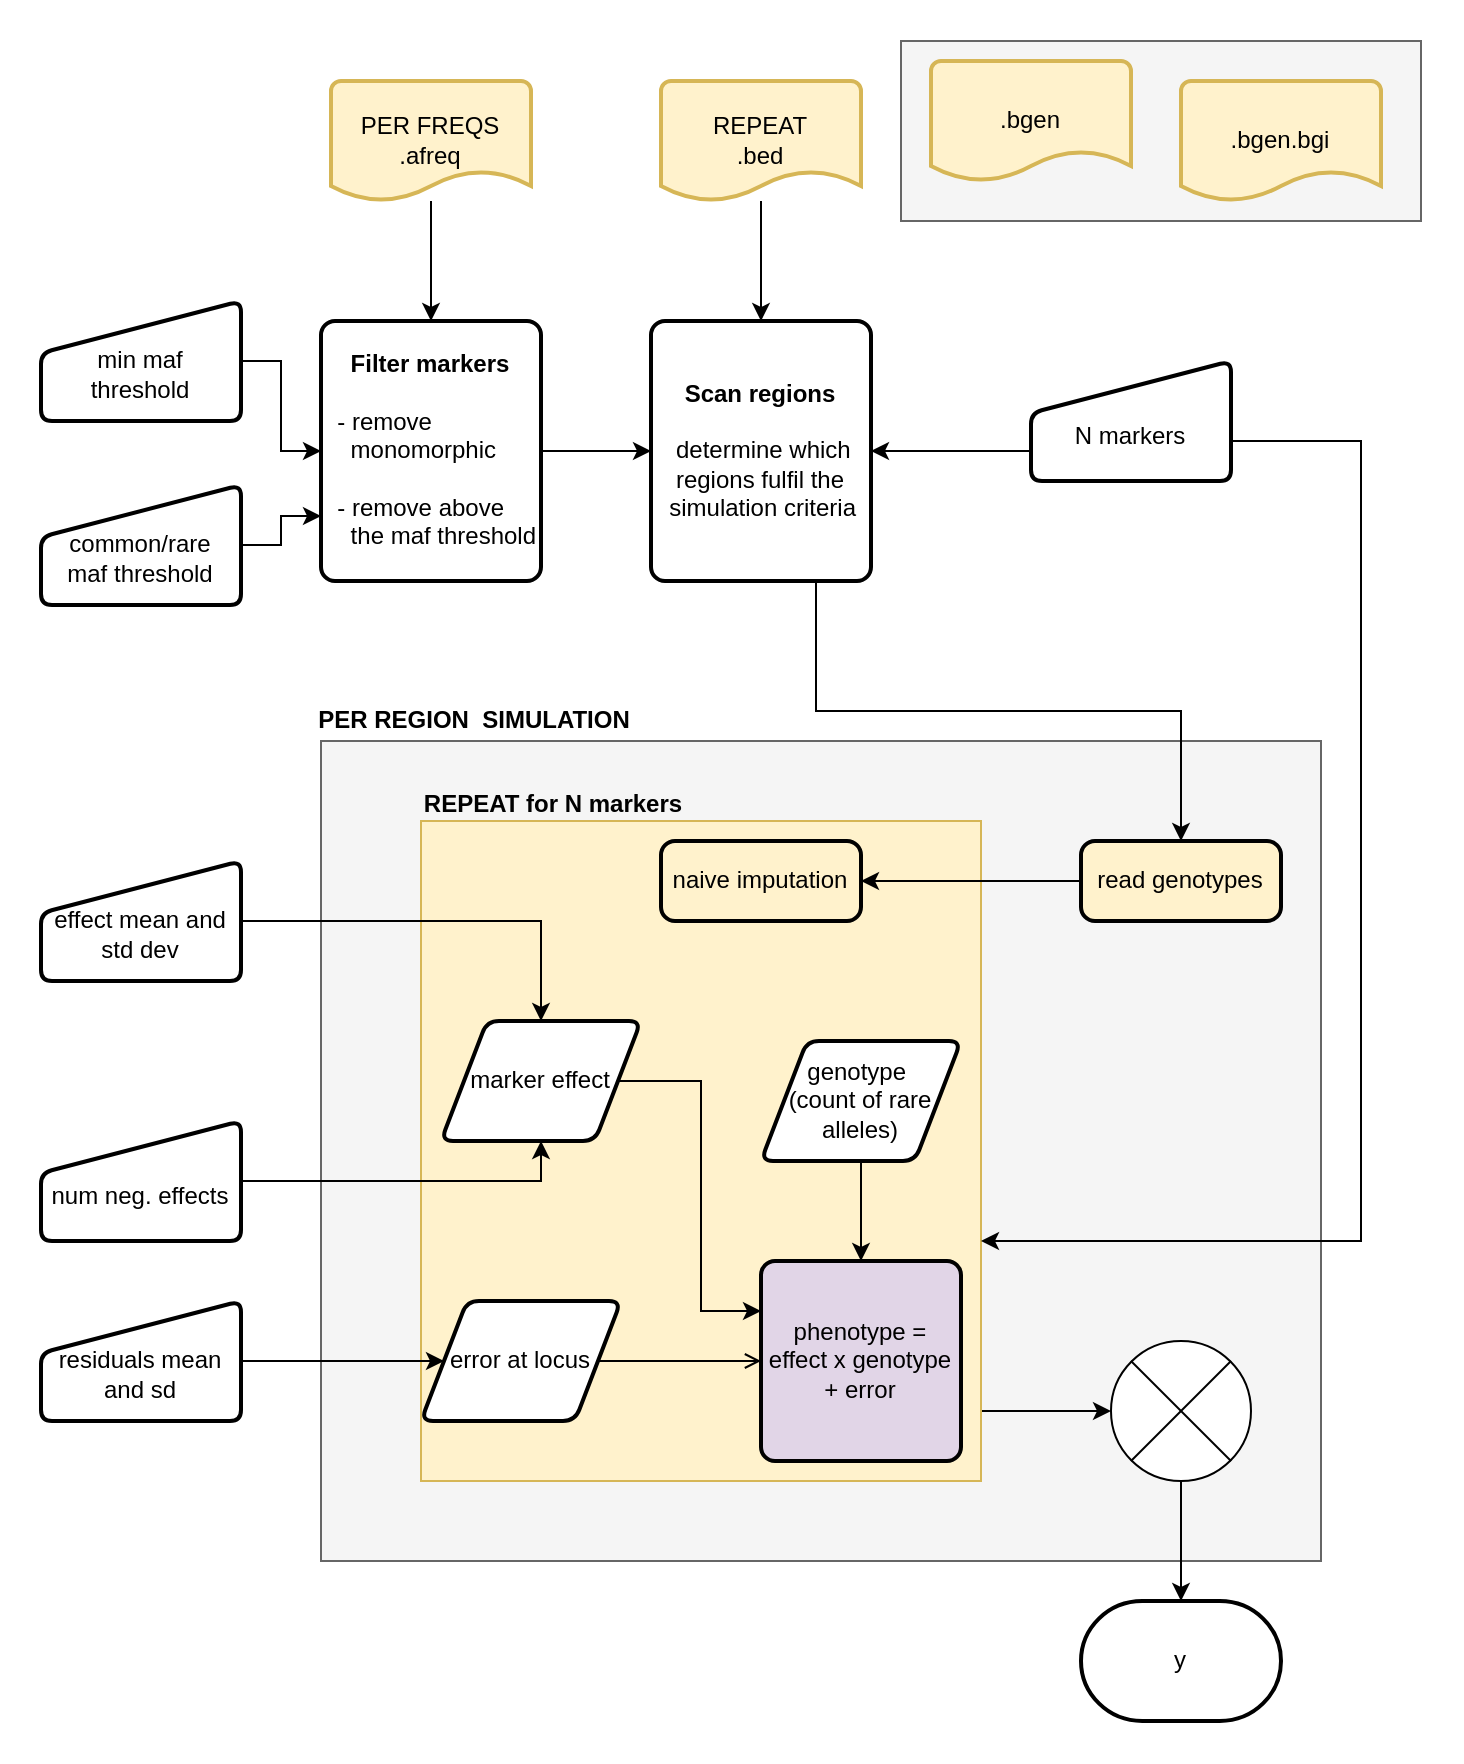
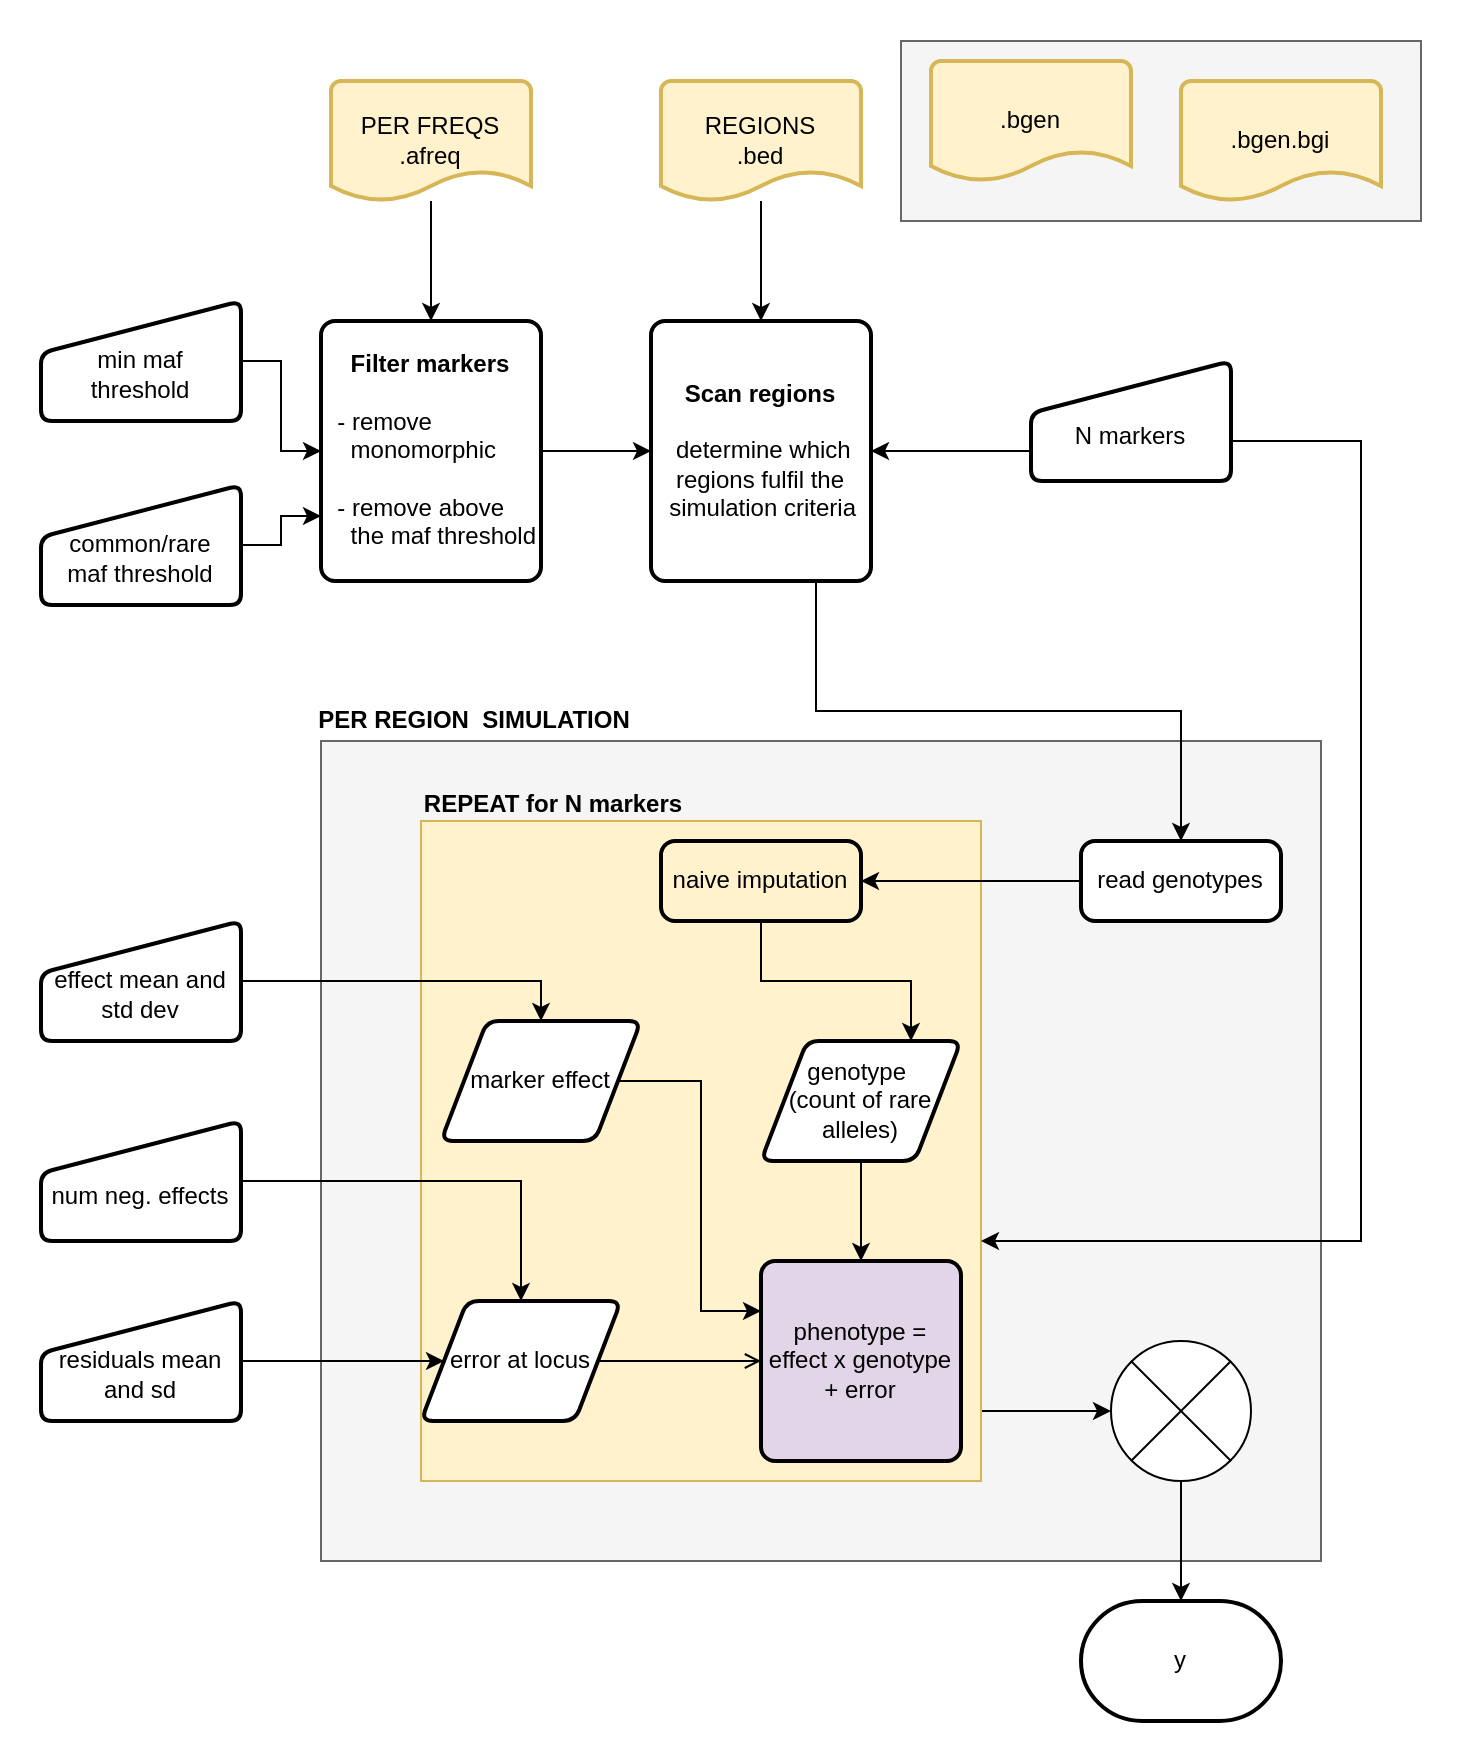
- <mxCell id="11" value="REPEAT&lt;br&gt;.bed" style="strokeWidth=2;html=1;shape=mxgraph.flowchart.document2;whiteSpace=wrap;size=0.25;fillColor=#fff2cc;strokeColor=#d6b656;" vertex="1" parent="1"><mxGeometry x="330" y="40" width="100" height="60" as="geometry" /></mxCell>
+ <mxCell id="11" value="REGIONS&lt;br&gt;.bed" style="strokeWidth=2;html=1;shape=mxgraph.flowchart.document2;whiteSpace=wrap;size=0.25;fillColor=#fff2cc;strokeColor=#d6b656;" vertex="1" parent="1"><mxGeometry x="330" y="40" width="100" height="60" as="geometry" /></mxCell>
- <mxCell id="44" value="read genotypes" style="rounded=1;whiteSpace=wrap;html=1;absoluteArcSize=1;arcSize=14;strokeWidth=2;fillColor=#fff2cc;" vertex="1" parent="1"><mxGeometry x="540" y="420" width="100" height="40" as="geometry" /></mxCell>
+ <mxCell id="44" value="read genotypes" style="rounded=1;whiteSpace=wrap;html=1;absoluteArcSize=1;arcSize=14;strokeWidth=2;" vertex="1" parent="1"><mxGeometry x="540" y="420" width="100" height="40" as="geometry" /></mxCell>
- <mxCell id="25" value="&lt;br&gt;effect mean and std dev" style="html=1;strokeWidth=2;shape=manualInput;whiteSpace=wrap;rounded=1;size=26;arcSize=11;" vertex="1" parent="1"><mxGeometry x="20" y="430" width="100" height="60" as="geometry" /></mxCell>
+ <mxCell id="25" value="&lt;br&gt;effect mean and std dev" style="html=1;strokeWidth=2;shape=manualInput;whiteSpace=wrap;rounded=1;size=26;arcSize=11;" vertex="1" parent="1"><mxGeometry x="20" y="460" width="100" height="60" as="geometry" /></mxCell>
+ <mxCell id="34" style="edgeStyle=orthogonalEdgeStyle;rounded=0;orthogonalLoop=1;jettySize=auto;html=1;exitX=0.5;exitY=1;exitDx=0;exitDy=0;entryX=0.75;entryY=0;entryDx=0;entryDy=0;" edge="1" parent="1" source="35" target="33"><mxGeometry relative="1" as="geometry" /></mxCell>
- <mxCell id="28" style="edgeStyle=orthogonalEdgeStyle;rounded=0;orthogonalLoop=1;jettySize=auto;html=1;exitX=1;exitY=0.5;exitDx=0;exitDy=0;entryX=0.5;entryY=1;entryDx=0;entryDy=0;" edge="1" parent="1" source="29" target="31"><mxGeometry relative="1" as="geometry" /></mxCell>
+ <mxCell id="28" style="edgeStyle=orthogonalEdgeStyle;rounded=0;orthogonalLoop=1;jettySize=auto;html=1;exitX=1;exitY=0.5;exitDx=0;exitDy=0;" edge="1" parent="1" source="29" target="38"><mxGeometry relative="1" as="geometry" /></mxCell>
